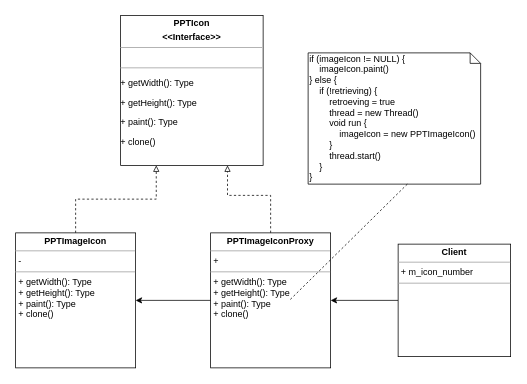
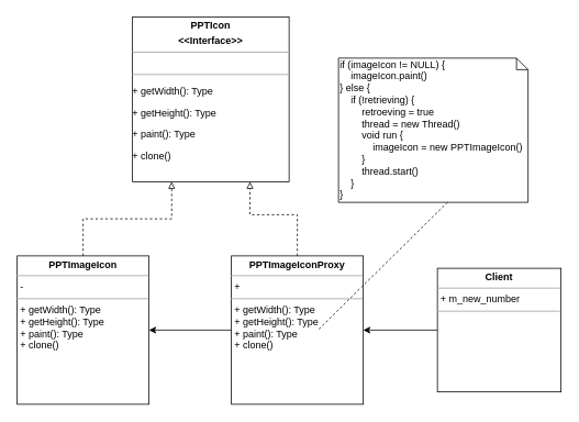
- <mxCell id="9" value="&lt;p style=&quot;margin: 0px ; margin-top: 4px ; text-align: center&quot;&gt;&lt;b&gt;Client&lt;/b&gt;&lt;/p&gt;&lt;hr size=&quot;1&quot;&gt;&lt;p style=&quot;margin: 0px ; margin-left: 4px&quot;&gt;+ m_icon_number&lt;/p&gt;&lt;hr size=&quot;1&quot;&gt;&lt;p style=&quot;margin: 0px ; margin-left: 4px&quot;&gt;&lt;/p&gt;&lt;p&gt;&lt;br&gt;&lt;/p&gt;" style="verticalAlign=top;align=left;overflow=fill;fontSize=12;fontFamily=Helvetica;html=1;" parent="1" vertex="1"><mxGeometry x="530" y="325" width="150" height="150" as="geometry" /></mxCell>
+ <mxCell id="9" value="&lt;p style=&quot;margin: 0px ; margin-top: 4px ; text-align: center&quot;&gt;&lt;b&gt;Client&lt;/b&gt;&lt;/p&gt;&lt;hr size=&quot;1&quot;&gt;&lt;p style=&quot;margin: 0px ; margin-left: 4px&quot;&gt;+ m_new_number&lt;/p&gt;&lt;hr size=&quot;1&quot;&gt;&lt;p style=&quot;margin: 0px ; margin-left: 4px&quot;&gt;&lt;/p&gt;&lt;p&gt;&lt;br&gt;&lt;/p&gt;" style="verticalAlign=top;align=left;overflow=fill;fontSize=12;fontFamily=Helvetica;html=1;" parent="1" vertex="1"><mxGeometry x="530" y="325" width="150" height="150" as="geometry" /></mxCell>
